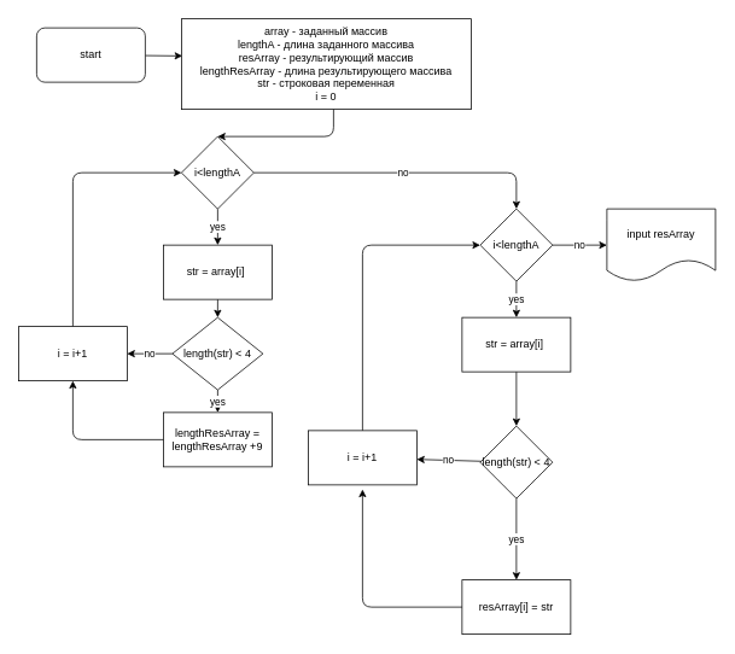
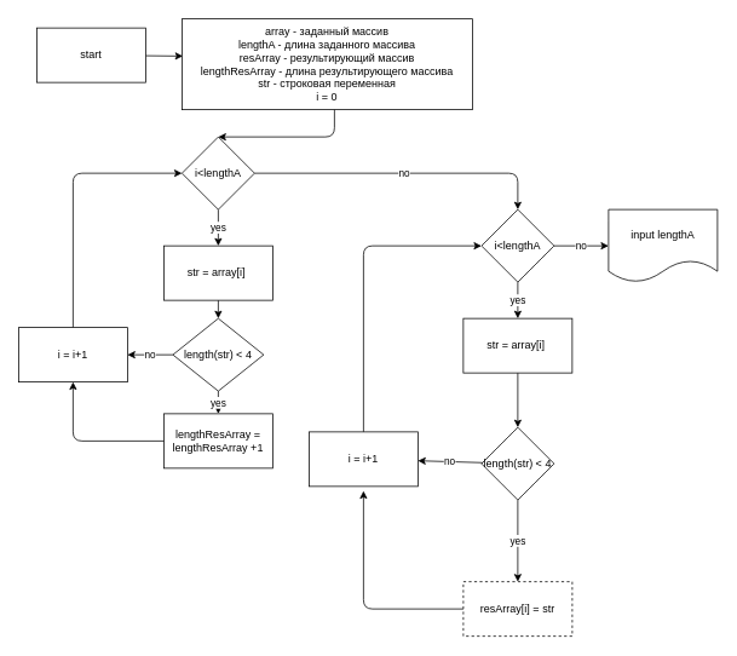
- <mxCell id="3" value="start" style="rounded=1;whiteSpace=wrap;html=1;" parent="1" vertex="1"><mxGeometry x="40" y="30" width="120" height="60" as="geometry" /></mxCell>
+ <mxCell id="3" value="start" style="whiteSpace=wrap;html=1;rounded=0;" parent="1" vertex="1"><mxGeometry x="40" y="30" width="120" height="60" as="geometry" /></mxCell>
- <mxCell id="17" value="input resArray" style="shape=document;whiteSpace=wrap;html=1;boundedLbl=1;" parent="1" vertex="1"><mxGeometry x="670" y="230" width="120" height="80" as="geometry" /></mxCell>
+ <mxCell id="17" value="input lengthA" style="shape=document;whiteSpace=wrap;html=1;boundedLbl=1;" parent="1" vertex="1"><mxGeometry x="670" y="230" width="120" height="80" as="geometry" /></mxCell>
- <mxCell id="27" value="lengthResArray = lengthResArray +9" style="whiteSpace=wrap;html=1;" vertex="1" parent="1"><mxGeometry x="180" y="455" width="120" height="60" as="geometry" /></mxCell>
+ <mxCell id="27" value="lengthResArray = lengthResArray +1" style="whiteSpace=wrap;html=1;" vertex="1" parent="1"><mxGeometry x="180" y="455" width="120" height="60" as="geometry" /></mxCell>
- <mxCell id="14" value="resArray[i] = str" style="whiteSpace=wrap;html=1;" parent="1" vertex="1"><mxGeometry x="510" y="640" width="120" height="60" as="geometry" /></mxCell>
+ <mxCell id="14" value="resArray[i] = str" style="whiteSpace=wrap;html=1;dashed=1;" parent="1" vertex="1"><mxGeometry x="510" y="640" width="120" height="60" as="geometry" /></mxCell>
